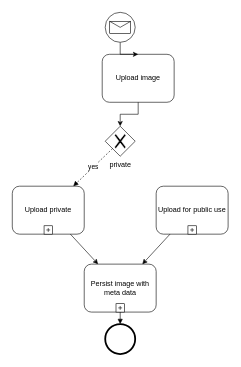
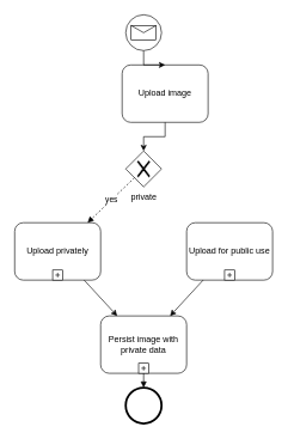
- <mxCell id="6" value="Upload private" style="html=1;whiteSpace=wrap;rounded=1;" vertex="1" parent="1"><mxGeometry x="20" y="310" width="120" height="80" as="geometry" /></mxCell>
+ <mxCell id="6" value="Upload privately" style="html=1;whiteSpace=wrap;rounded=1;" vertex="1" parent="1"><mxGeometry x="20" y="310" width="120" height="80" as="geometry" /></mxCell>
- <mxCell id="11" value="Persist image with meta data" style="html=1;whiteSpace=wrap;rounded=1;" vertex="1" parent="1"><mxGeometry x="140" y="440" width="120" height="80" as="geometry" /></mxCell>
+ <mxCell id="11" value="Persist image with private data" style="html=1;whiteSpace=wrap;rounded=1;" vertex="1" parent="1"><mxGeometry x="140" y="440" width="120" height="80" as="geometry" /></mxCell>
